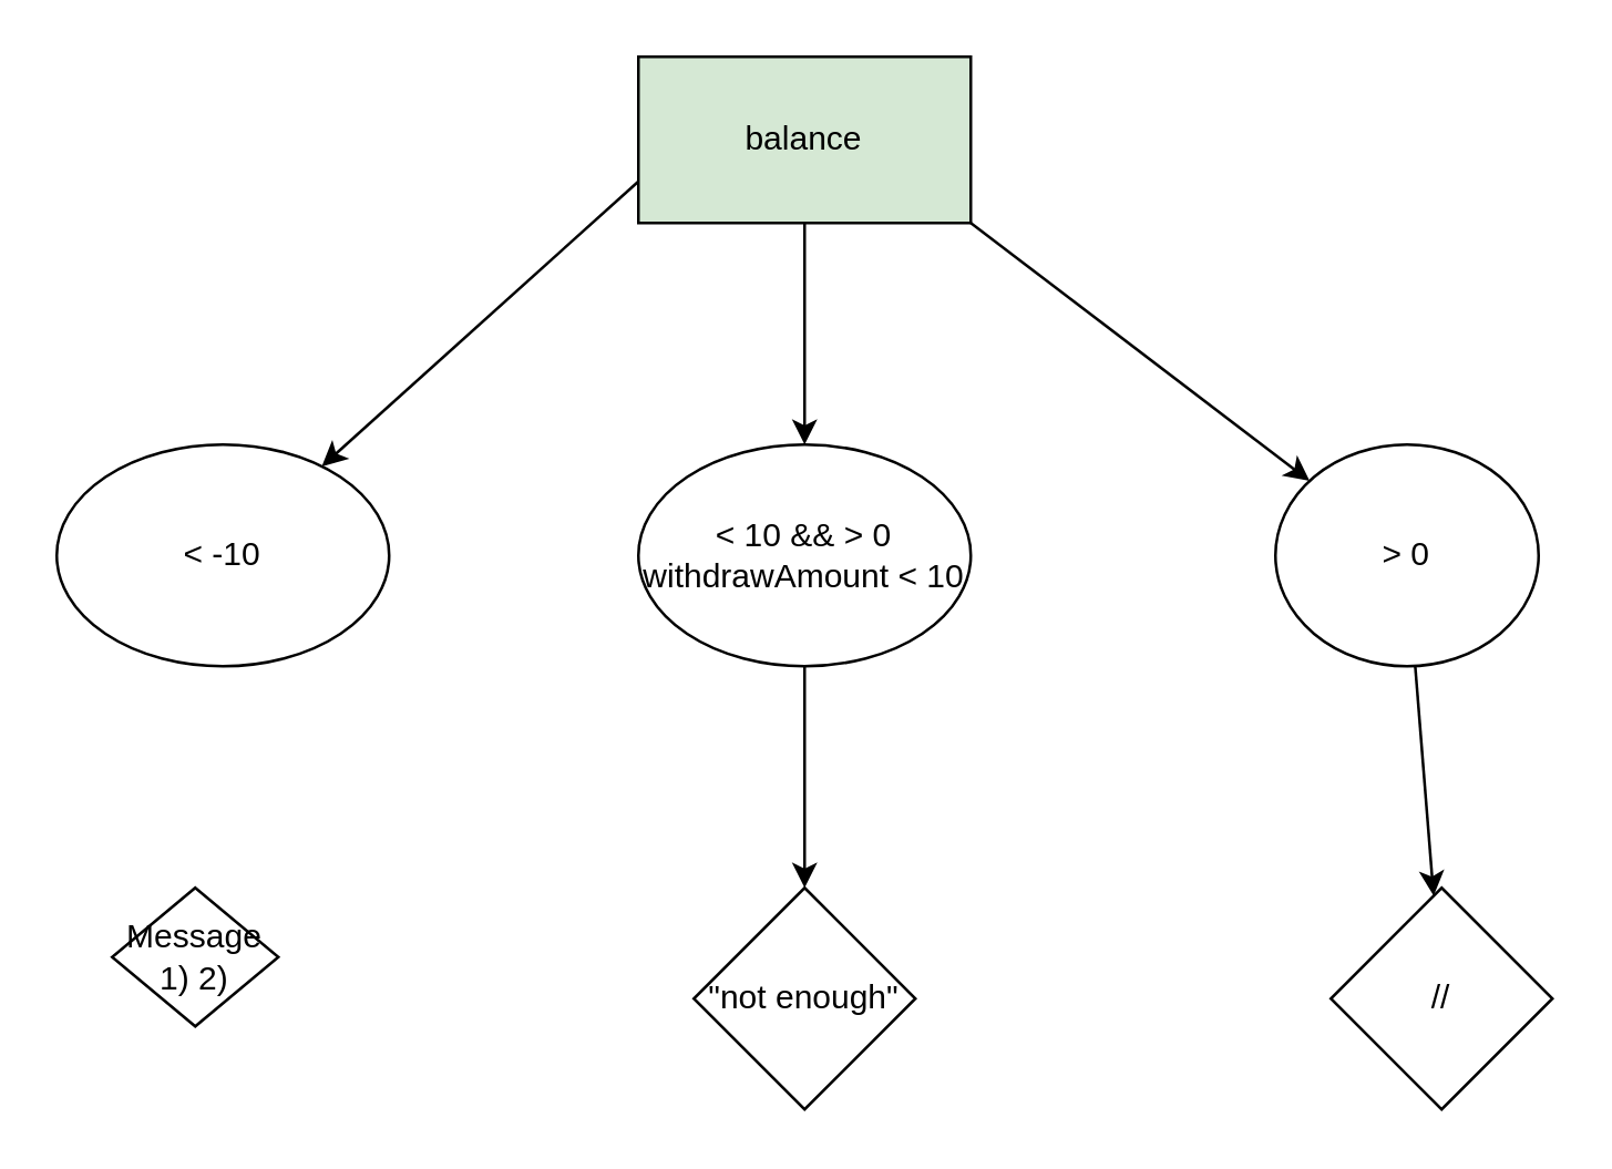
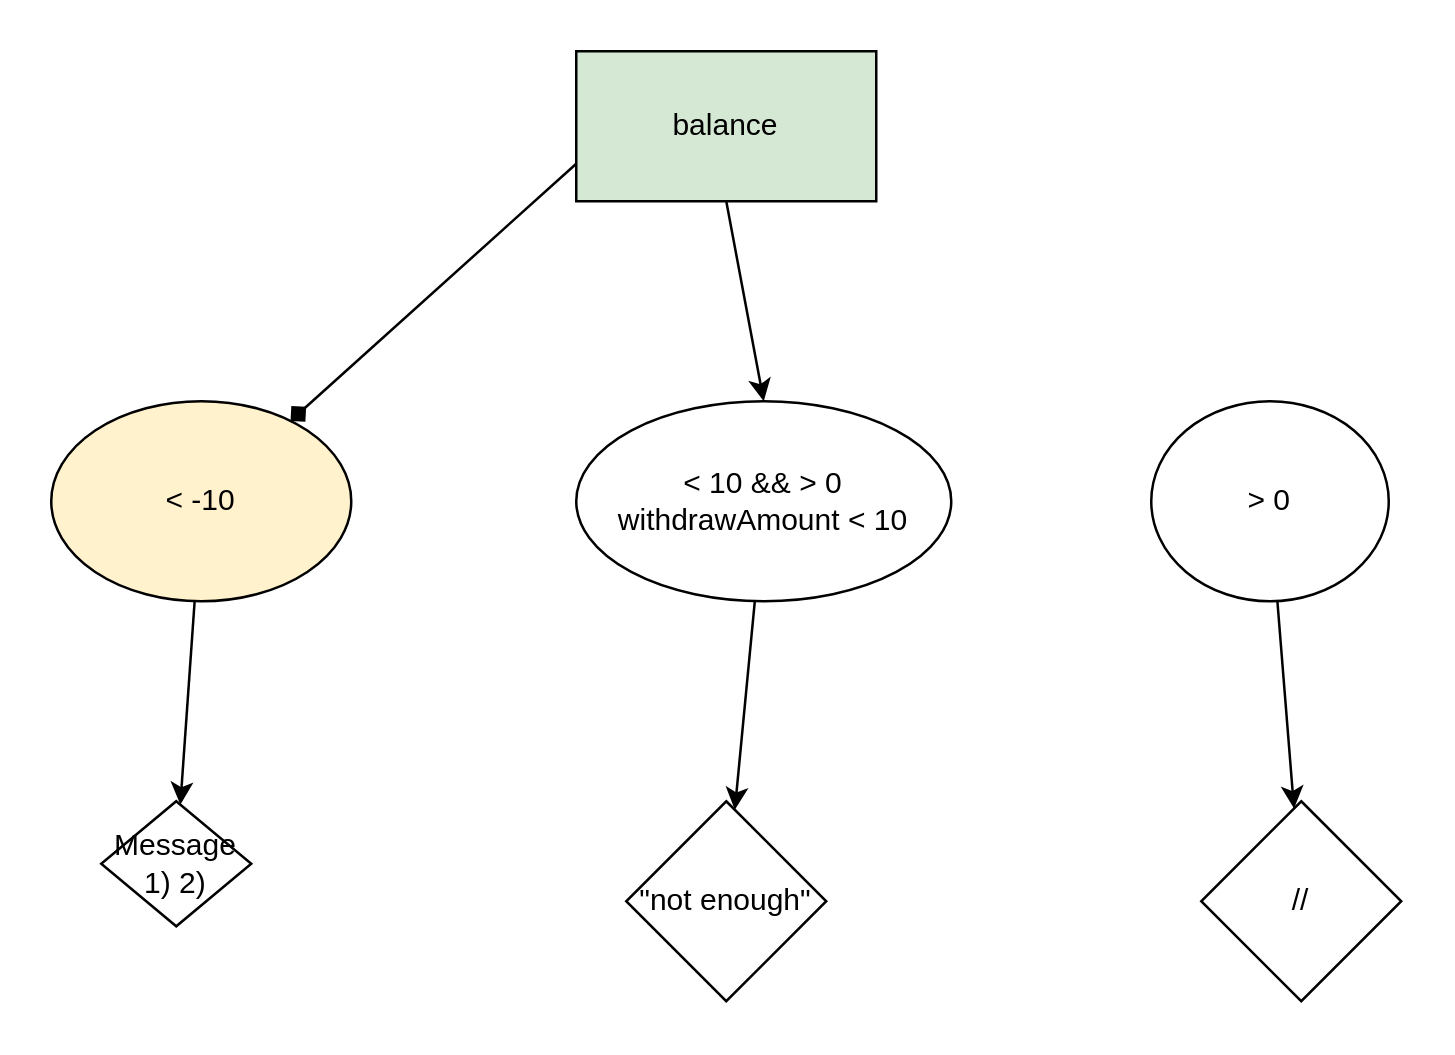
- <mxCell id="4" style="edgeStyle=none;html=1;exitX=1;exitY=1;exitDx=0;exitDy=0;" edge="1" parent="1" source="5" target="11"><mxGeometry relative="1" as="geometry" /></mxCell>
- <mxCell id="2" style="edgeStyle=none;html=1;exitX=0;exitY=0.75;exitDx=0;exitDy=0;" edge="1" parent="1" source="5" target="7"><mxGeometry relative="1" as="geometry" /></mxCell>
+ <mxCell id="2" style="edgeStyle=none;html=1;exitX=0;exitY=0.75;exitDx=0;exitDy=0;endArrow=diamond;" edge="1" parent="1" source="5" target="7"><mxGeometry relative="1" as="geometry" /></mxCell>
- <mxCell id="7" value="&amp;lt; -10" style="ellipse;whiteSpace=wrap;html=1;" vertex="1" parent="1"><mxGeometry x="20" y="160" width="120" height="80" as="geometry" /></mxCell>
+ <mxCell id="7" value="&amp;lt; -10" style="ellipse;whiteSpace=wrap;html=1;fillColor=#fff2cc;" vertex="1" parent="1"><mxGeometry x="20" y="160" width="120" height="80" as="geometry" /></mxCell>
- <mxCell id="9" value="&amp;lt; 10 &amp;amp;&amp;amp; &amp;gt; 0&lt;br&gt;withdrawAmount &amp;lt; 10" style="ellipse;whiteSpace=wrap;html=1;" vertex="1" parent="1"><mxGeometry x="230" y="160" width="120" height="80" as="geometry" /></mxCell>
+ <mxCell id="9" value="&amp;lt; 10 &amp;amp;&amp;amp; &amp;gt; 0&lt;br&gt;withdrawAmount &amp;lt; 10" style="ellipse;whiteSpace=wrap;html=1;" vertex="1" parent="1"><mxGeometry x="230" y="160" width="150" height="80" as="geometry" /></mxCell>
+ <mxCell id="6" value="" style="edgeStyle=none;html=1;" edge="1" parent="1" source="7" target="12"><mxGeometry relative="1" as="geometry" /></mxCell>
